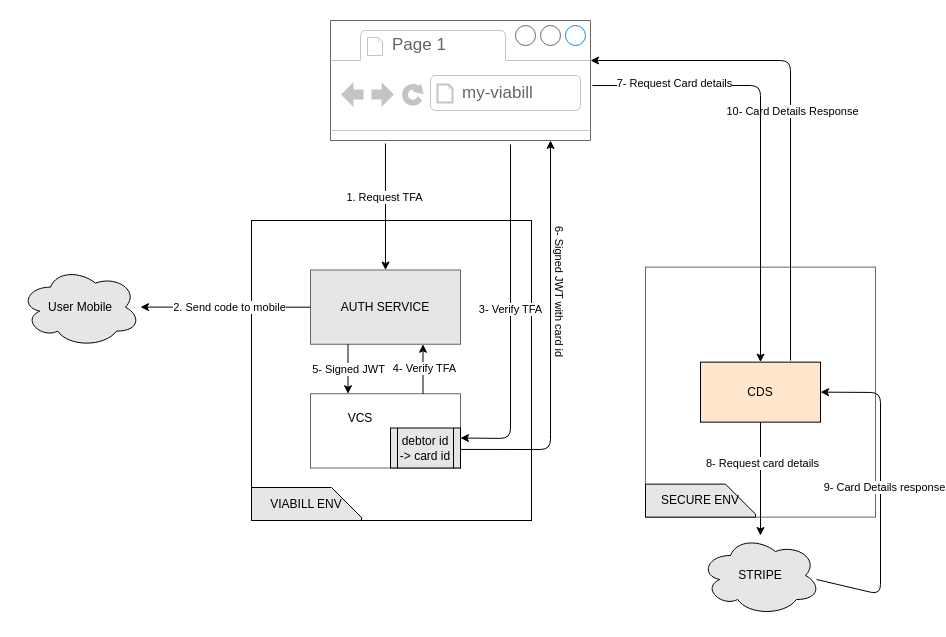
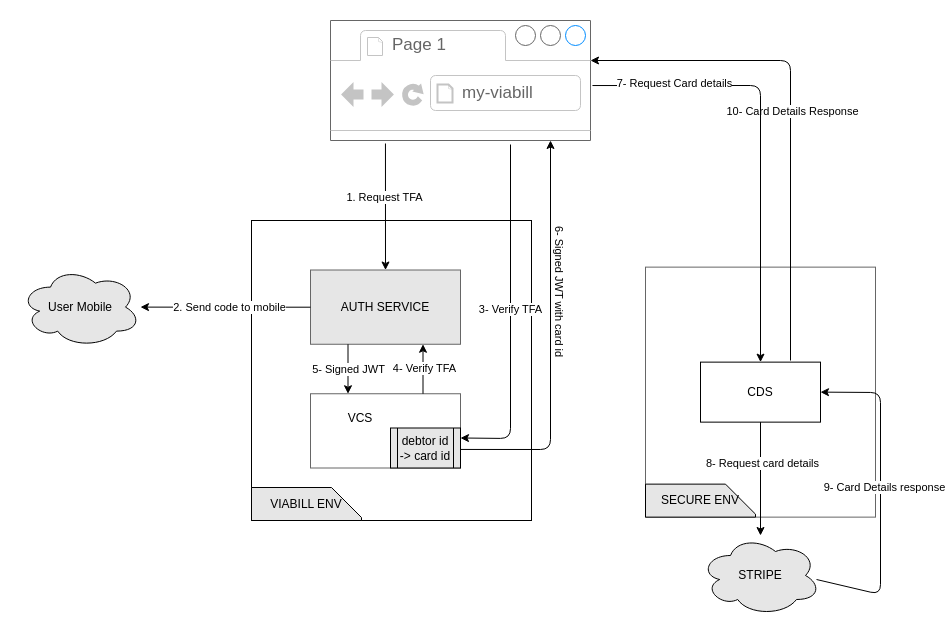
- <mxCell id="28" value="CDS" style="rounded=0;whiteSpace=wrap;html=1;fillColor=#ffe6cc;" vertex="1" parent="23"><mxGeometry x="55" y="95" width="120" height="60" as="geometry" /></mxCell>
+ <mxCell id="28" value="CDS" style="rounded=0;whiteSpace=wrap;html=1;fillColor=#FFFFFF;" vertex="1" parent="23"><mxGeometry x="55" y="95" width="120" height="60" as="geometry" /></mxCell>
